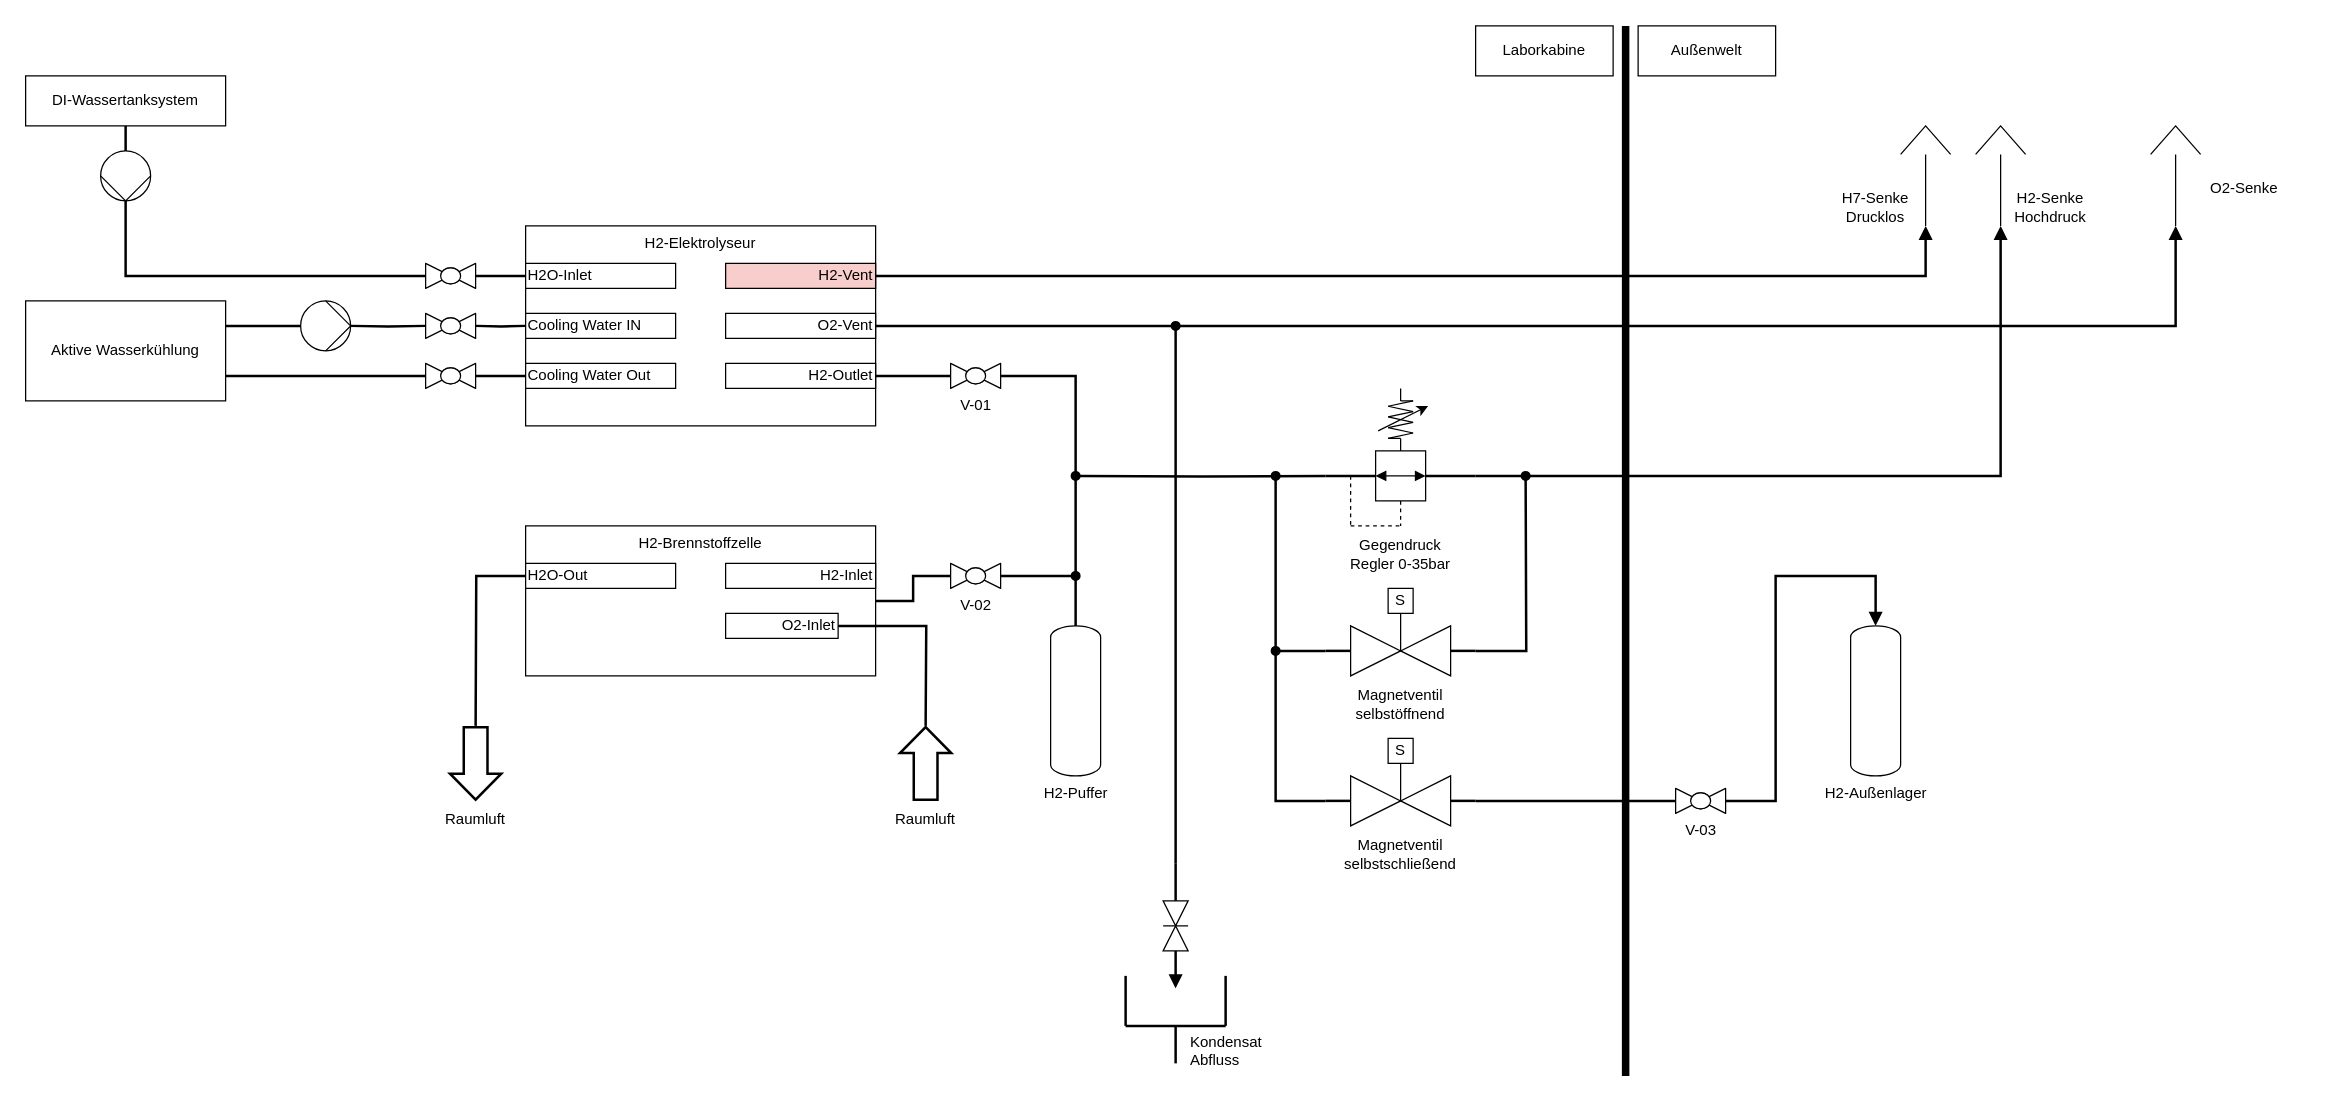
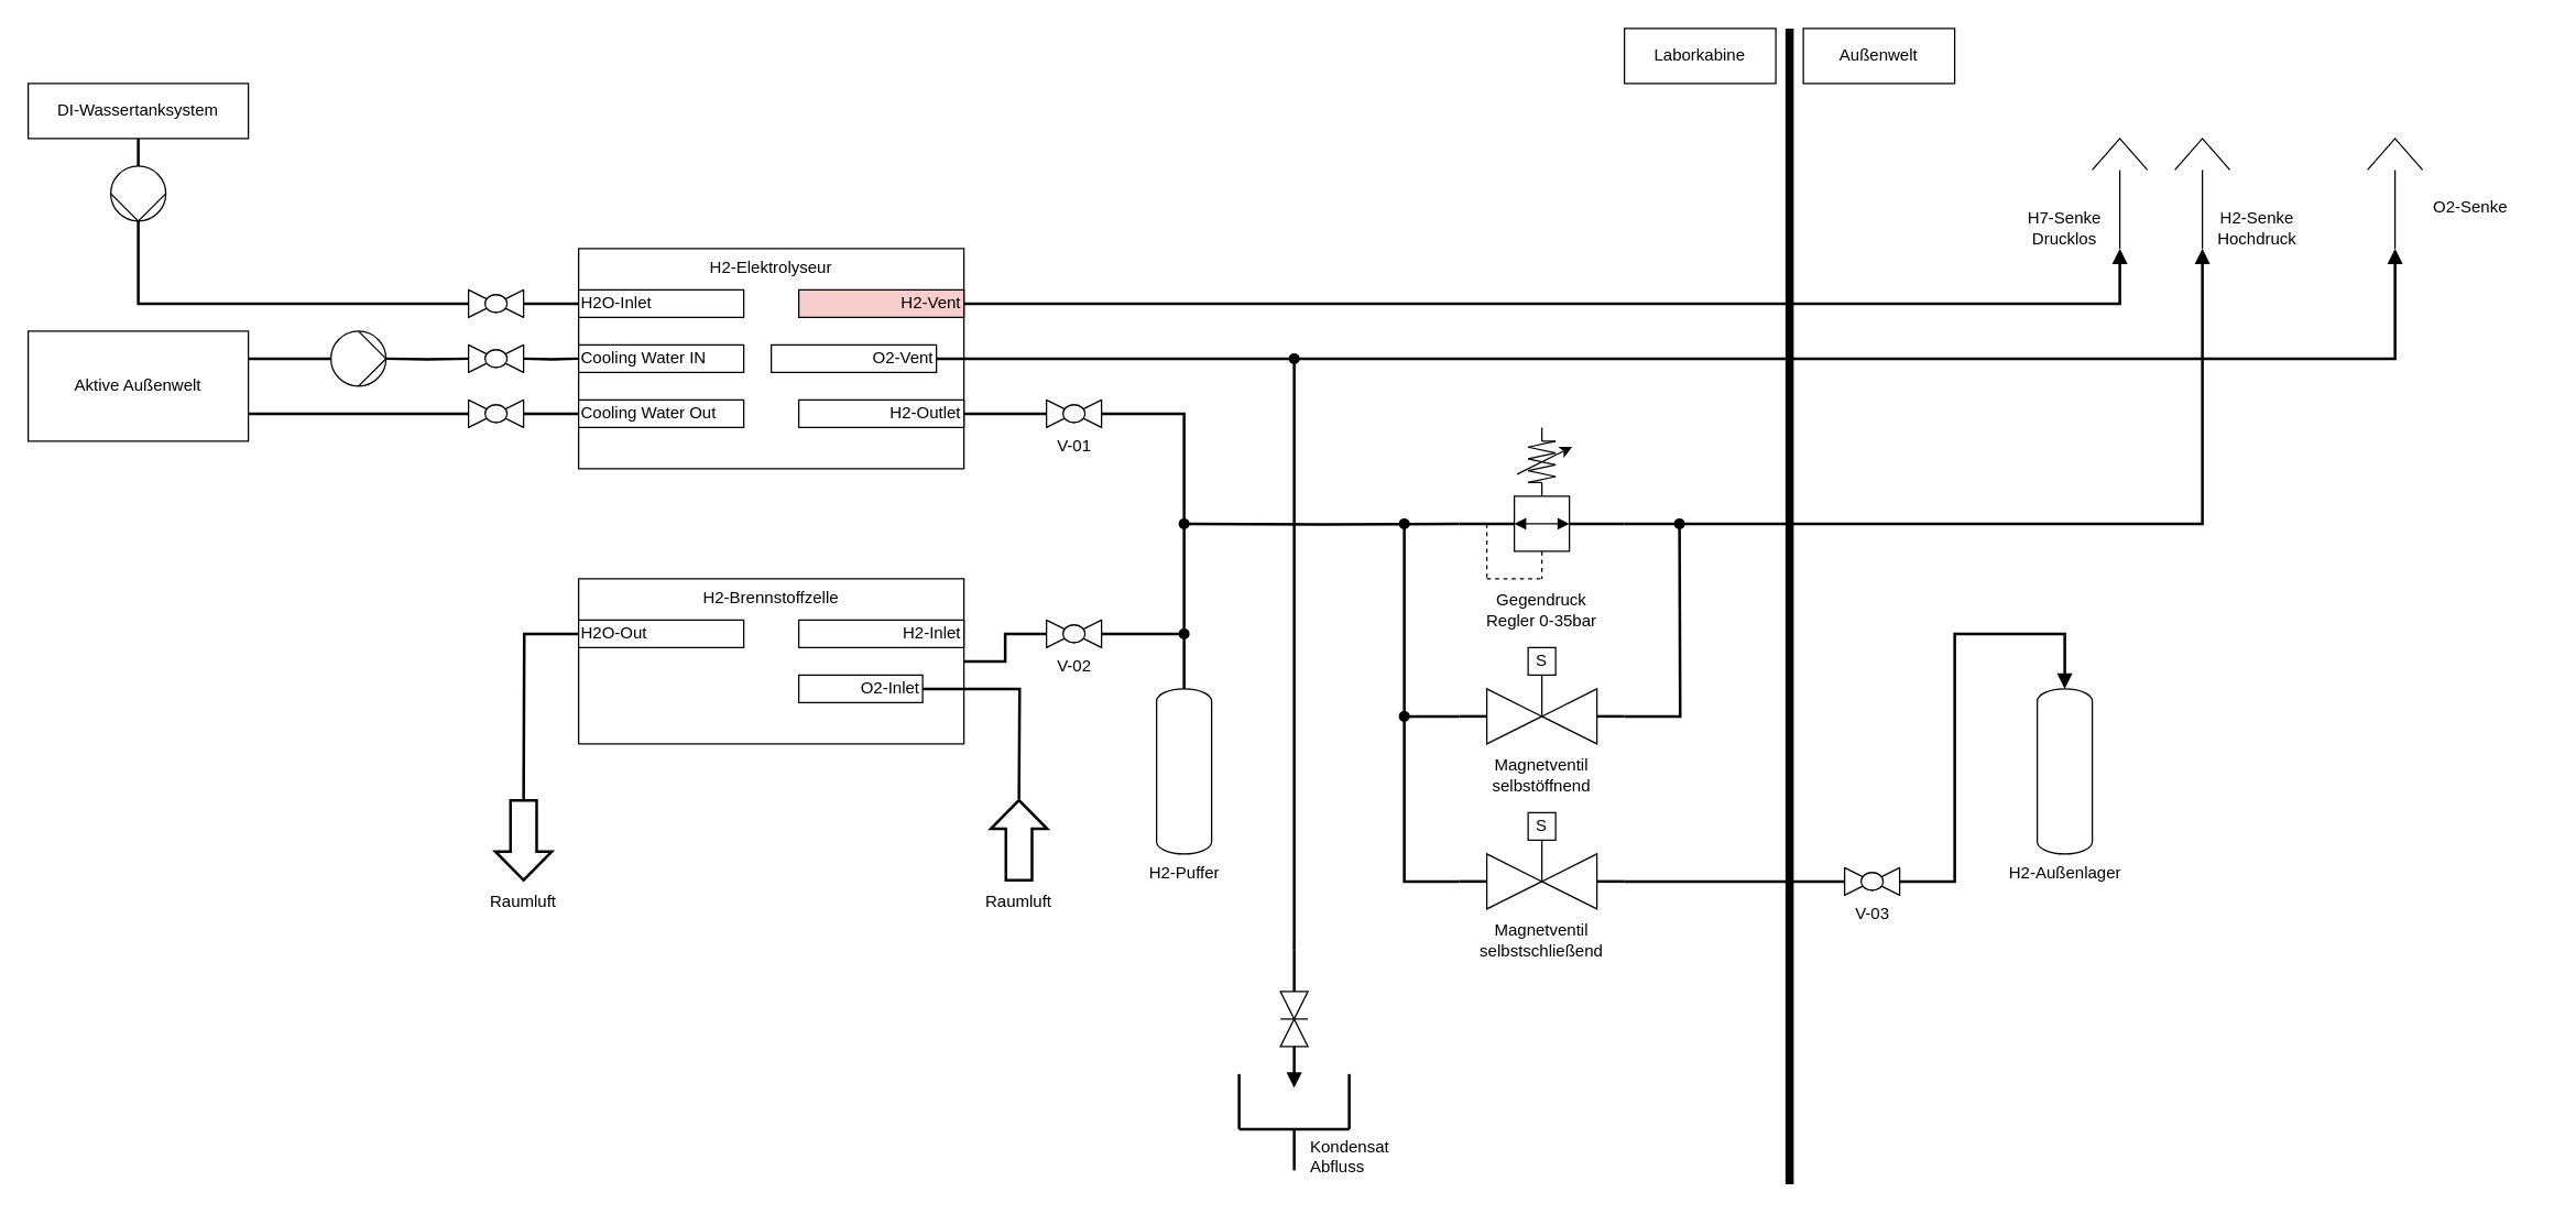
- <mxCell id="10" value="O2-Vent" style="rounded=0;whiteSpace=wrap;html=1;align=right;" vertex="1" parent="7"><mxGeometry x="160" y="70" width="120" height="20" as="geometry" /></mxCell>
+ <mxCell id="10" value="O2-Vent" style="rounded=0;whiteSpace=wrap;html=1;align=right;" vertex="1" parent="7"><mxGeometry x="140" y="70" width="120" height="20" as="geometry" /></mxCell>
- <mxCell id="96" value="Aktive Wasserkühlung" style="rounded=0;whiteSpace=wrap;html=1;" vertex="1" parent="1"><mxGeometry x="20" y="240" width="160" height="80" as="geometry" /></mxCell>
+ <mxCell id="96" value="Aktive Außenwelt" style="rounded=0;whiteSpace=wrap;html=1;" vertex="1" parent="1"><mxGeometry x="20" y="240" width="160" height="80" as="geometry" /></mxCell>
